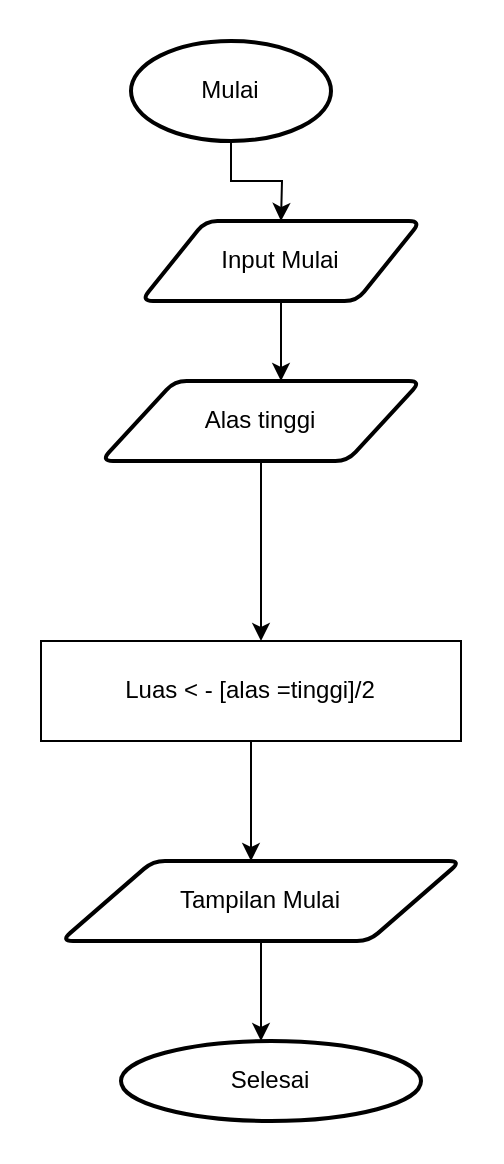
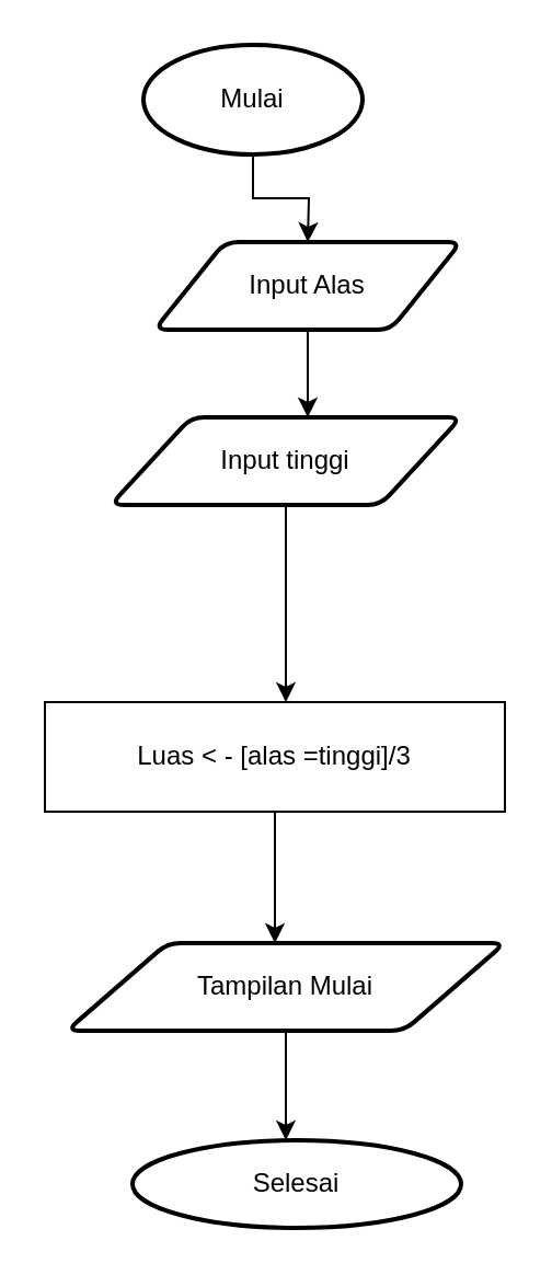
- <mxCell id="5" value="Input Mulai" style="shape=parallelogram;html=1;strokeWidth=2;perimeter=parallelogramPerimeter;whiteSpace=wrap;rounded=1;arcSize=12;size=0.23;" vertex="1" parent="1"><mxGeometry x="70" y="110" width="140" height="40" as="geometry" /></mxCell>
+ <mxCell id="5" value="Input Alas" style="shape=parallelogram;html=1;strokeWidth=2;perimeter=parallelogramPerimeter;whiteSpace=wrap;rounded=1;arcSize=12;size=0.23;" vertex="1" parent="1"><mxGeometry x="70" y="110" width="140" height="40" as="geometry" /></mxCell>
- <mxCell id="7" value="Alas tinggi" style="shape=parallelogram;html=1;strokeWidth=2;perimeter=parallelogramPerimeter;whiteSpace=wrap;rounded=1;arcSize=12;size=0.23;" vertex="1" parent="1"><mxGeometry x="50" y="190" width="160" height="40" as="geometry" /></mxCell>
+ <mxCell id="7" value="Input tinggi" style="shape=parallelogram;html=1;strokeWidth=2;perimeter=parallelogramPerimeter;whiteSpace=wrap;rounded=1;arcSize=12;size=0.23;" vertex="1" parent="1"><mxGeometry x="50" y="190" width="160" height="40" as="geometry" /></mxCell>
- <mxCell id="9" value="Luas &amp;lt; - [alas =tinggi]/2" style="rounded=0;whiteSpace=wrap;html=1;" vertex="1" parent="1"><mxGeometry x="20" y="320" width="210" height="50" as="geometry" /></mxCell>
+ <mxCell id="9" value="Luas &amp;lt; - [alas =tinggi]/3" style="rounded=0;whiteSpace=wrap;html=1;" vertex="1" parent="1"><mxGeometry x="20" y="320" width="210" height="50" as="geometry" /></mxCell>
